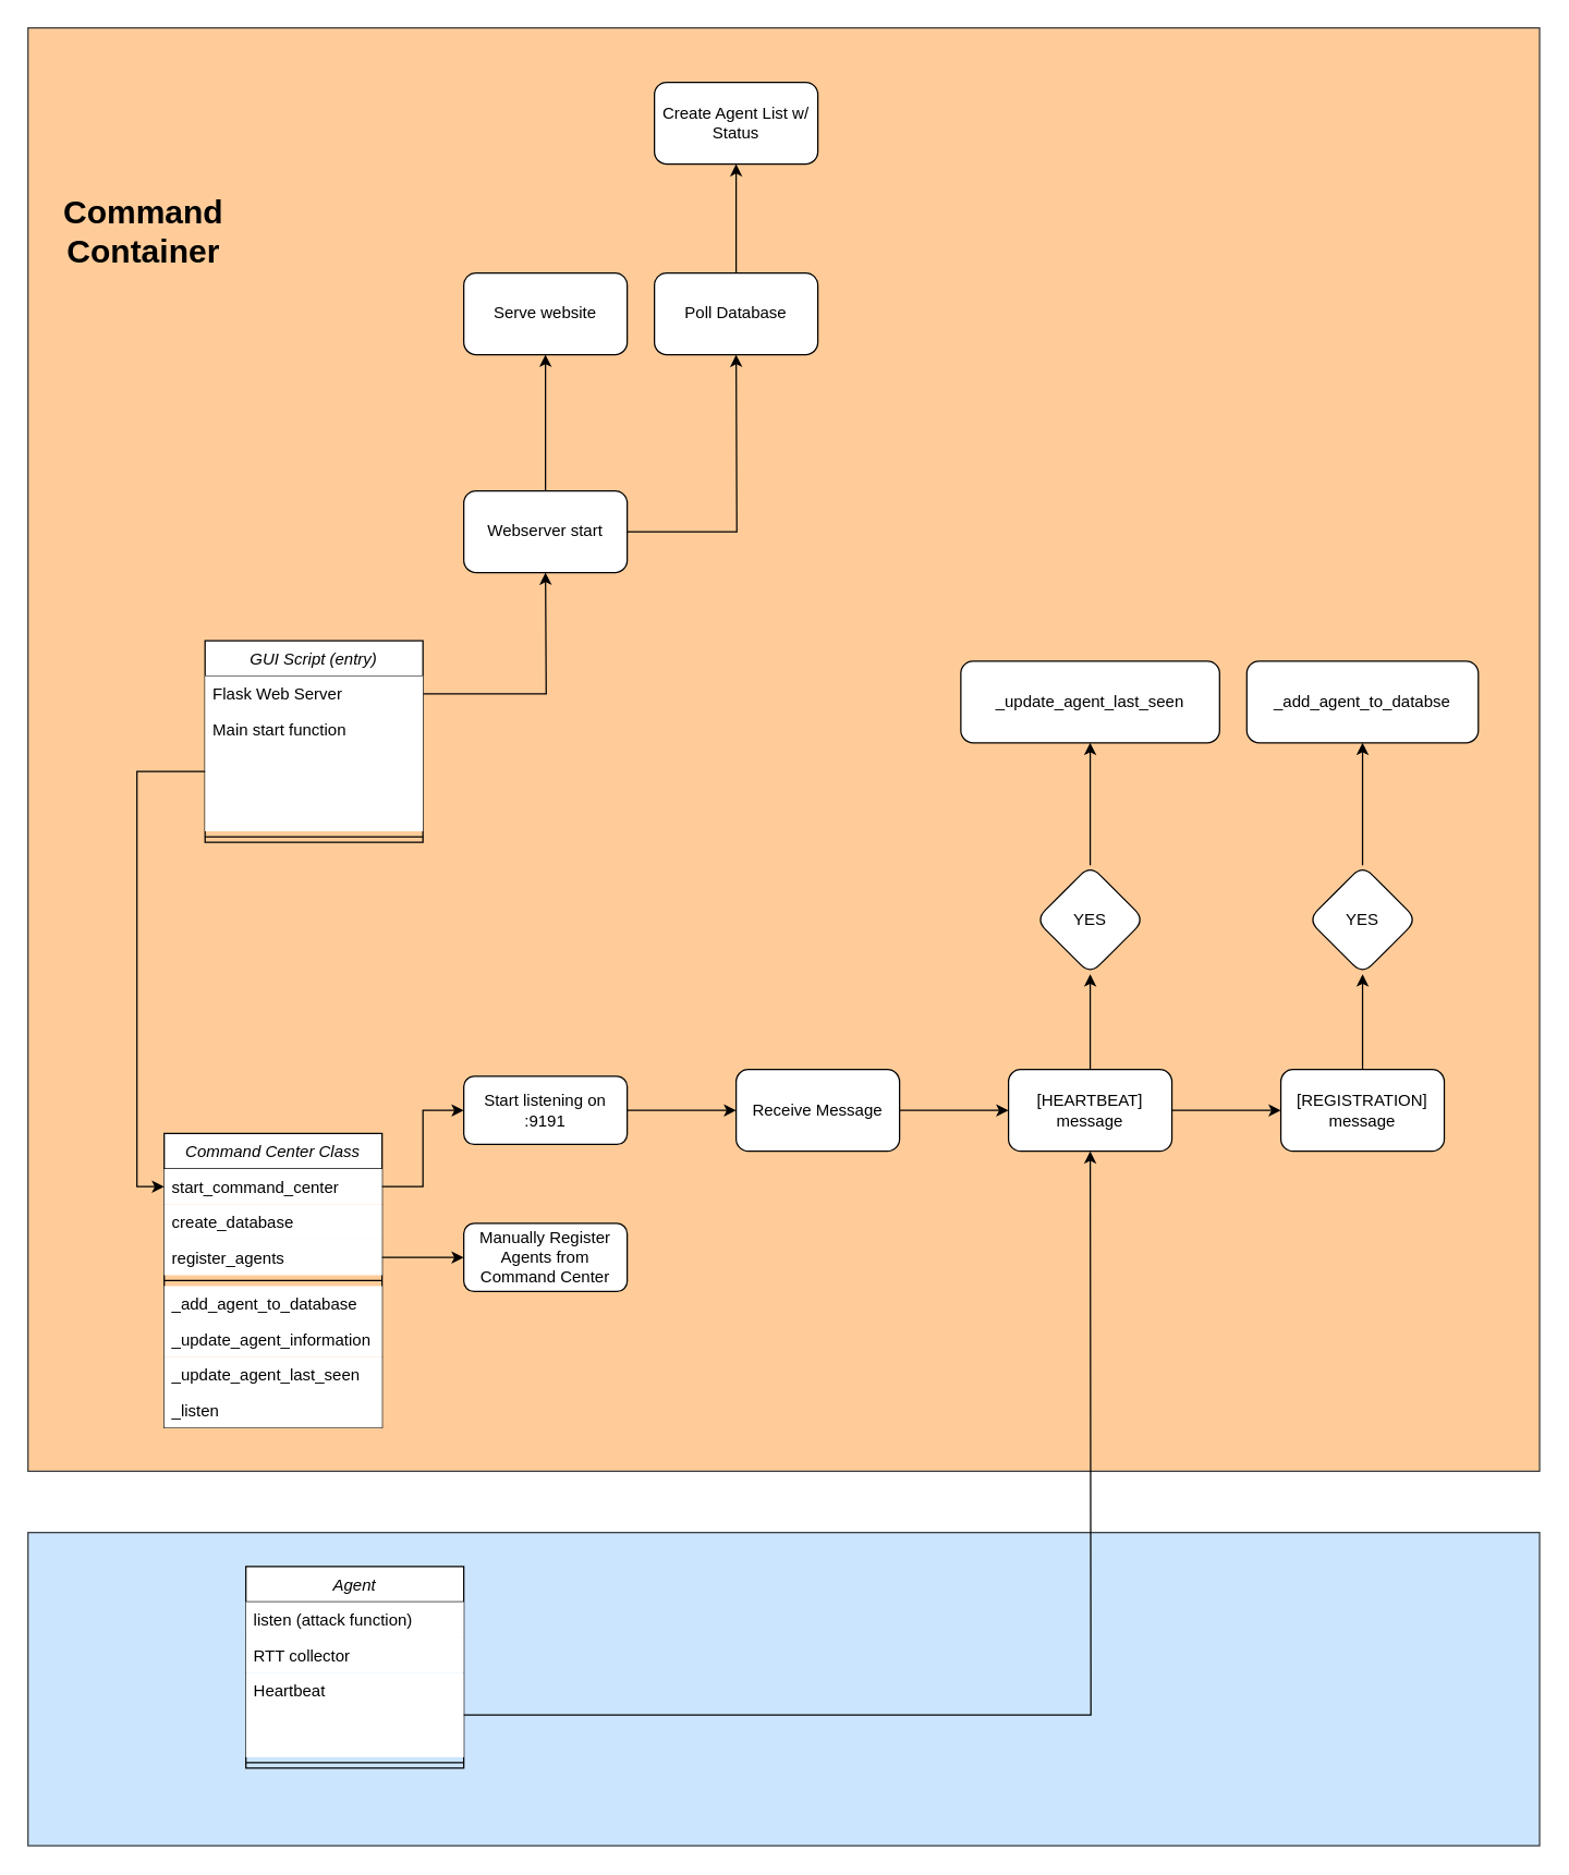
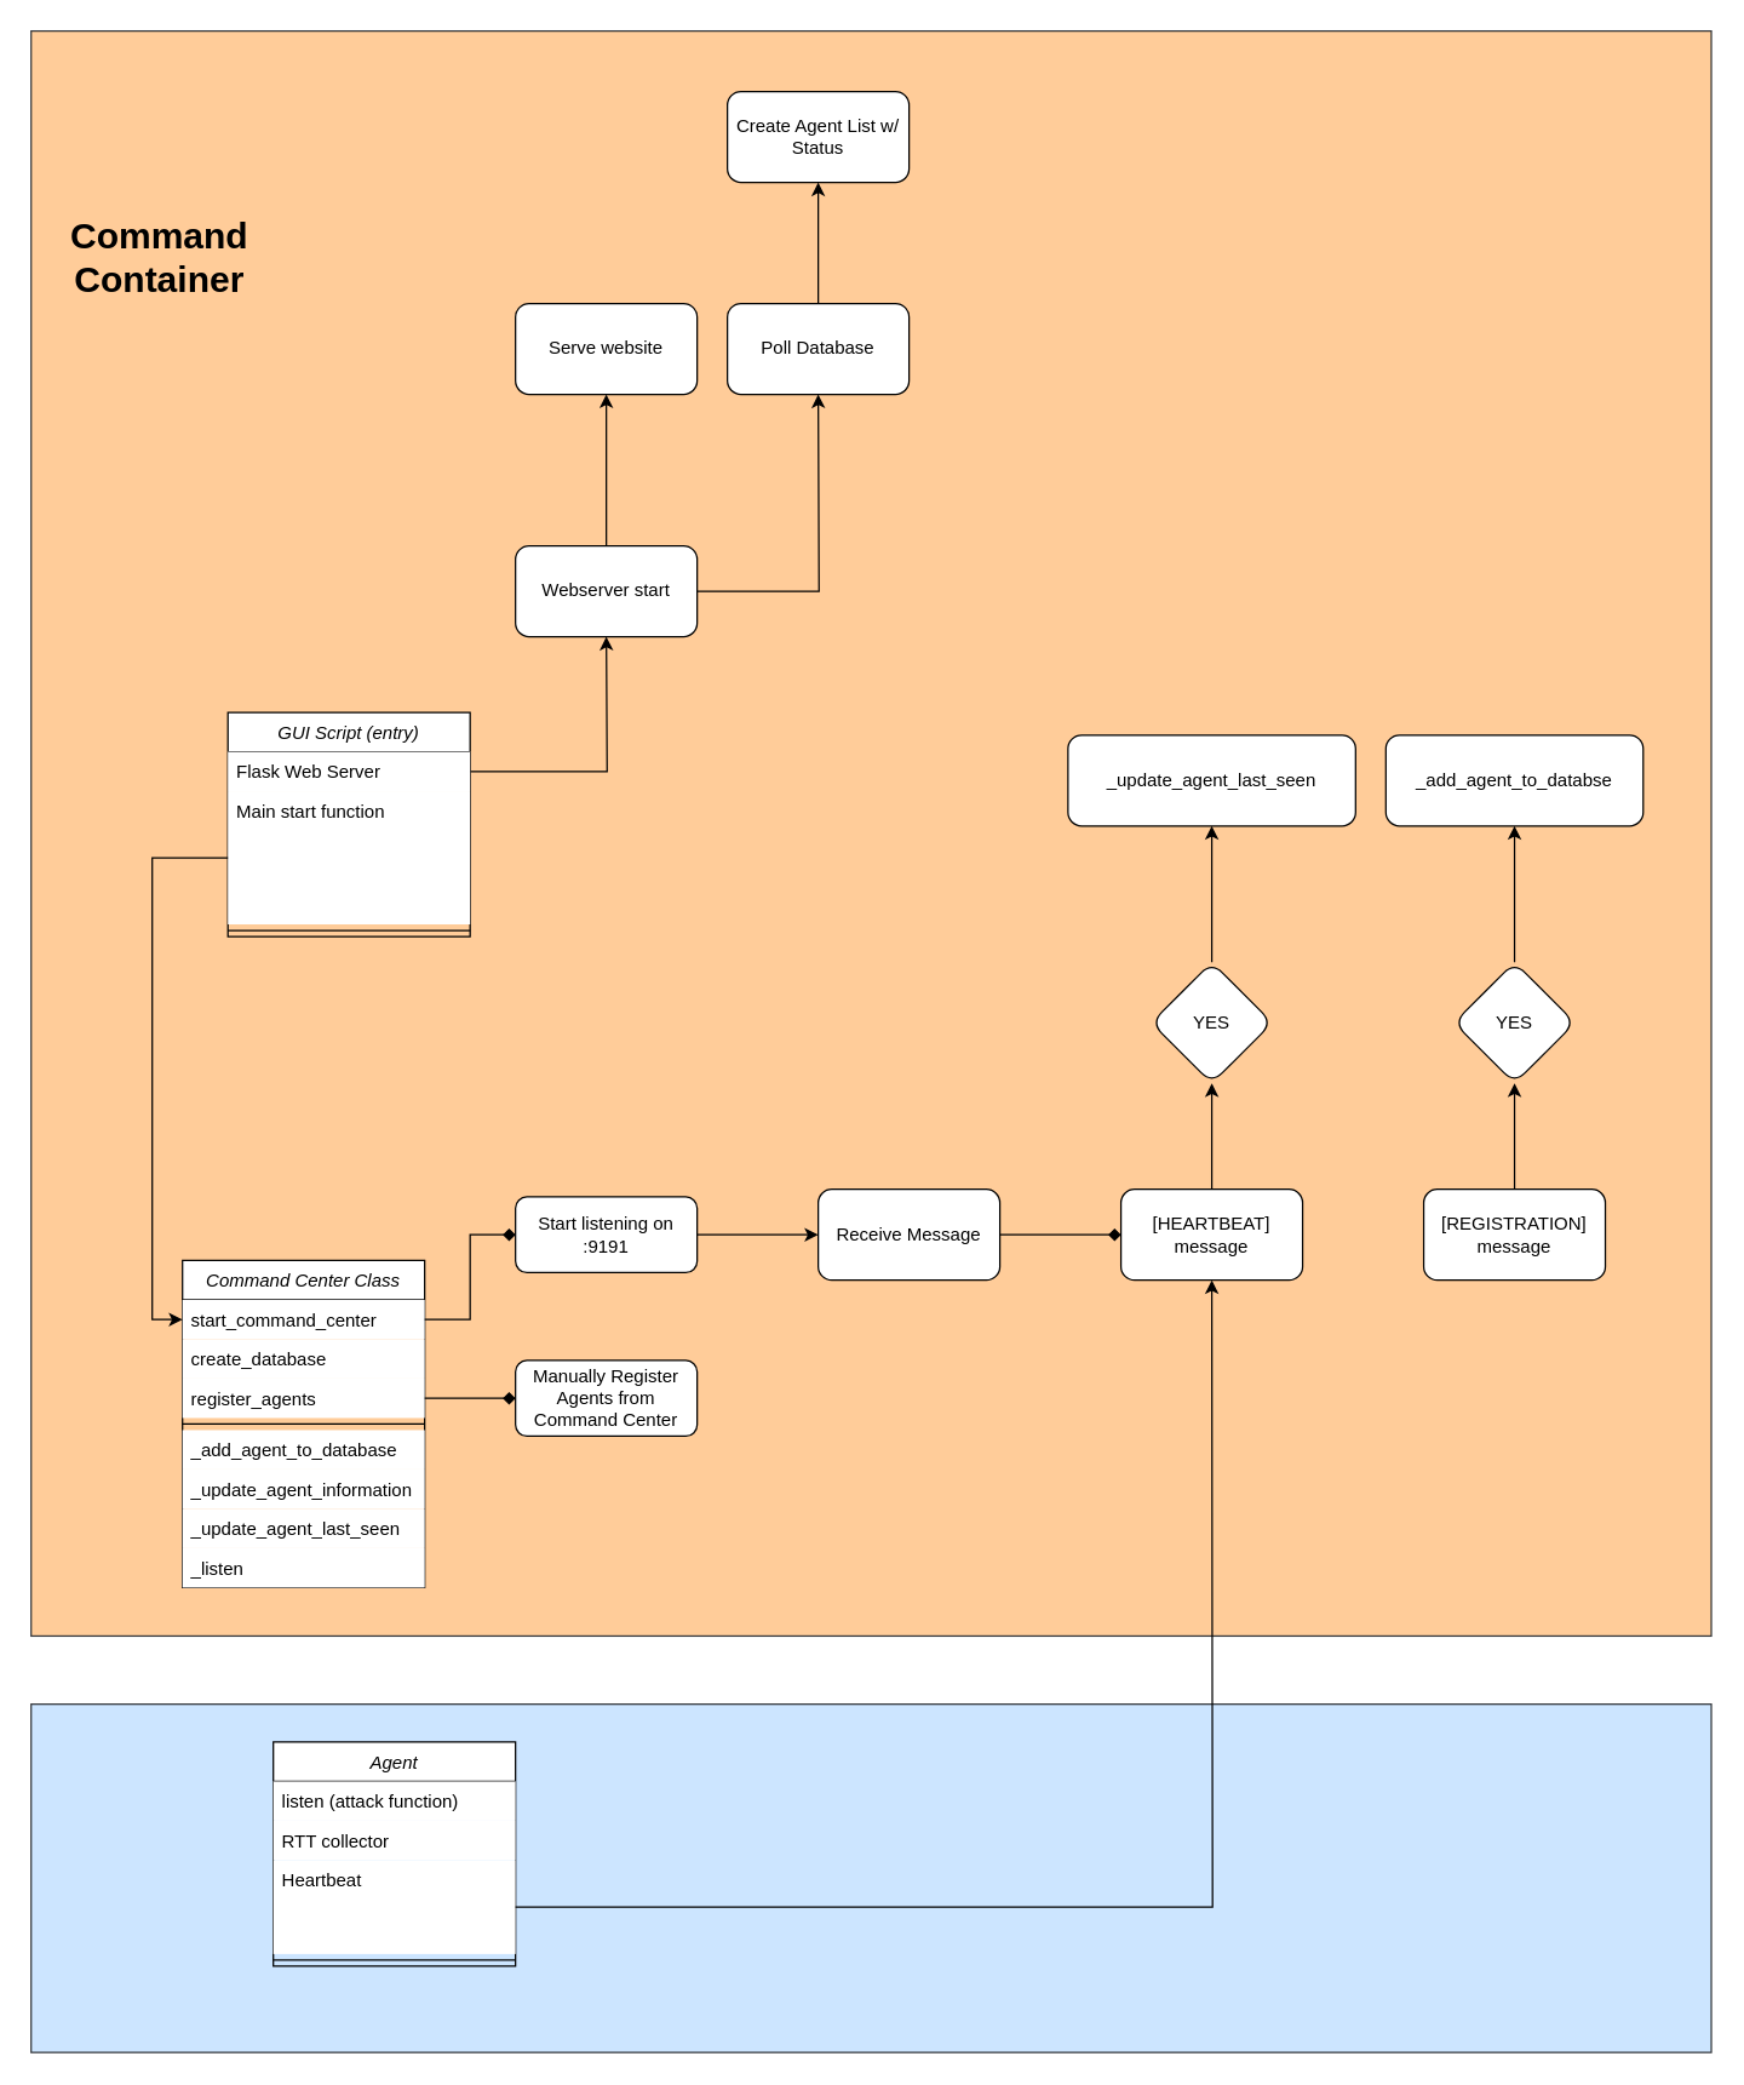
- <mxCell id="23" style="edgeStyle=orthogonalEdgeStyle;rounded=0;orthogonalLoop=1;jettySize=auto;html=1;entryX=0;entryY=0.5;entryDx=0;entryDy=0;" parent="1" source="5" target="25" edge="1"><mxGeometry relative="1" as="geometry"><mxPoint x="330" y="871" as="targetPoint" /></mxGeometry></mxCell>
+ <mxCell id="23" style="edgeStyle=orthogonalEdgeStyle;rounded=0;orthogonalLoop=1;jettySize=auto;html=1;entryX=0;entryY=0.5;entryDx=0;entryDy=0;endArrow=diamond;" parent="1" source="5" target="25" edge="1"><mxGeometry relative="1" as="geometry"><mxPoint x="330" y="871" as="targetPoint" /></mxGeometry></mxCell>
- <mxCell id="26" value="" style="edgeStyle=orthogonalEdgeStyle;rounded=0;orthogonalLoop=1;jettySize=auto;html=1;" parent="1" source="27" target="30" edge="1"><mxGeometry relative="1" as="geometry" /></mxCell>
+ <mxCell id="26" value="" style="edgeStyle=orthogonalEdgeStyle;rounded=0;orthogonalLoop=1;jettySize=auto;html=1;endArrow=diamond;" parent="1" source="27" target="30" edge="1"><mxGeometry relative="1" as="geometry" /></mxCell>
- <mxCell id="28" value="" style="edgeStyle=orthogonalEdgeStyle;rounded=0;orthogonalLoop=1;jettySize=auto;html=1;" parent="1" source="30" target="32" edge="1"><mxGeometry relative="1" as="geometry" /></mxCell>
- <mxCell id="40" style="edgeStyle=orthogonalEdgeStyle;rounded=0;orthogonalLoop=1;jettySize=auto;html=1;" parent="1" source="7" target="39" edge="1"><mxGeometry relative="1" as="geometry" /></mxCell>
+ <mxCell id="40" style="edgeStyle=orthogonalEdgeStyle;rounded=0;orthogonalLoop=1;jettySize=auto;html=1;endArrow=diamond;" parent="1" source="7" target="39" edge="1"><mxGeometry relative="1" as="geometry" /></mxCell>
